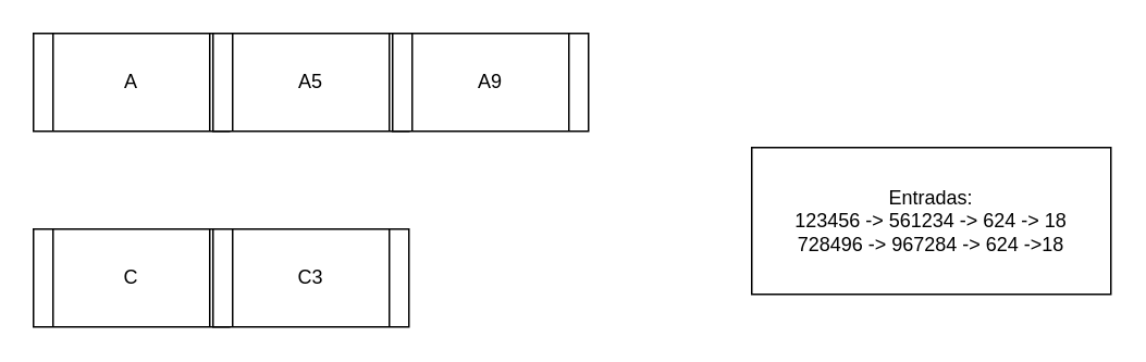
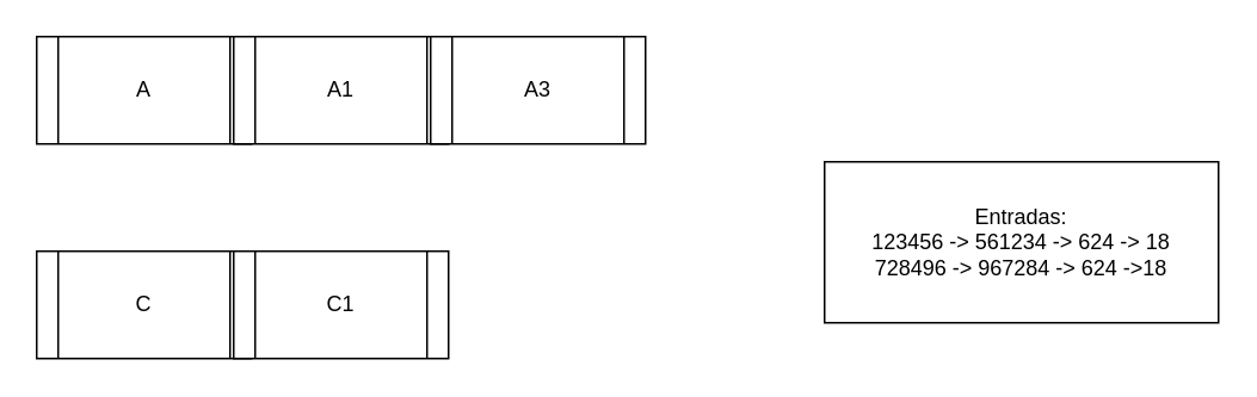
- <mxCell id="4" value="A5" style="shape=process;whiteSpace=wrap;html=1;backgroundOutline=1;" parent="1" vertex="1"><mxGeometry x="130" y="20" width="120" height="60" as="geometry" /></mxCell>
+ <mxCell id="4" value="A1" style="shape=process;whiteSpace=wrap;html=1;backgroundOutline=1;" parent="1" vertex="1"><mxGeometry x="130" y="20" width="120" height="60" as="geometry" /></mxCell>
- <mxCell id="5" value="A9" style="shape=process;whiteSpace=wrap;html=1;backgroundOutline=1;" parent="1" vertex="1"><mxGeometry x="240" y="20" width="120" height="60" as="geometry" /></mxCell>
+ <mxCell id="5" value="A3" style="shape=process;whiteSpace=wrap;html=1;backgroundOutline=1;" parent="1" vertex="1"><mxGeometry x="240" y="20" width="120" height="60" as="geometry" /></mxCell>
- <mxCell id="6" value="C3" style="shape=process;whiteSpace=wrap;html=1;backgroundOutline=1;" parent="1" vertex="1"><mxGeometry x="130" y="140" width="120" height="60" as="geometry" /></mxCell>
+ <mxCell id="6" value="C1" style="shape=process;whiteSpace=wrap;html=1;backgroundOutline=1;" parent="1" vertex="1"><mxGeometry x="130" y="140" width="120" height="60" as="geometry" /></mxCell>
